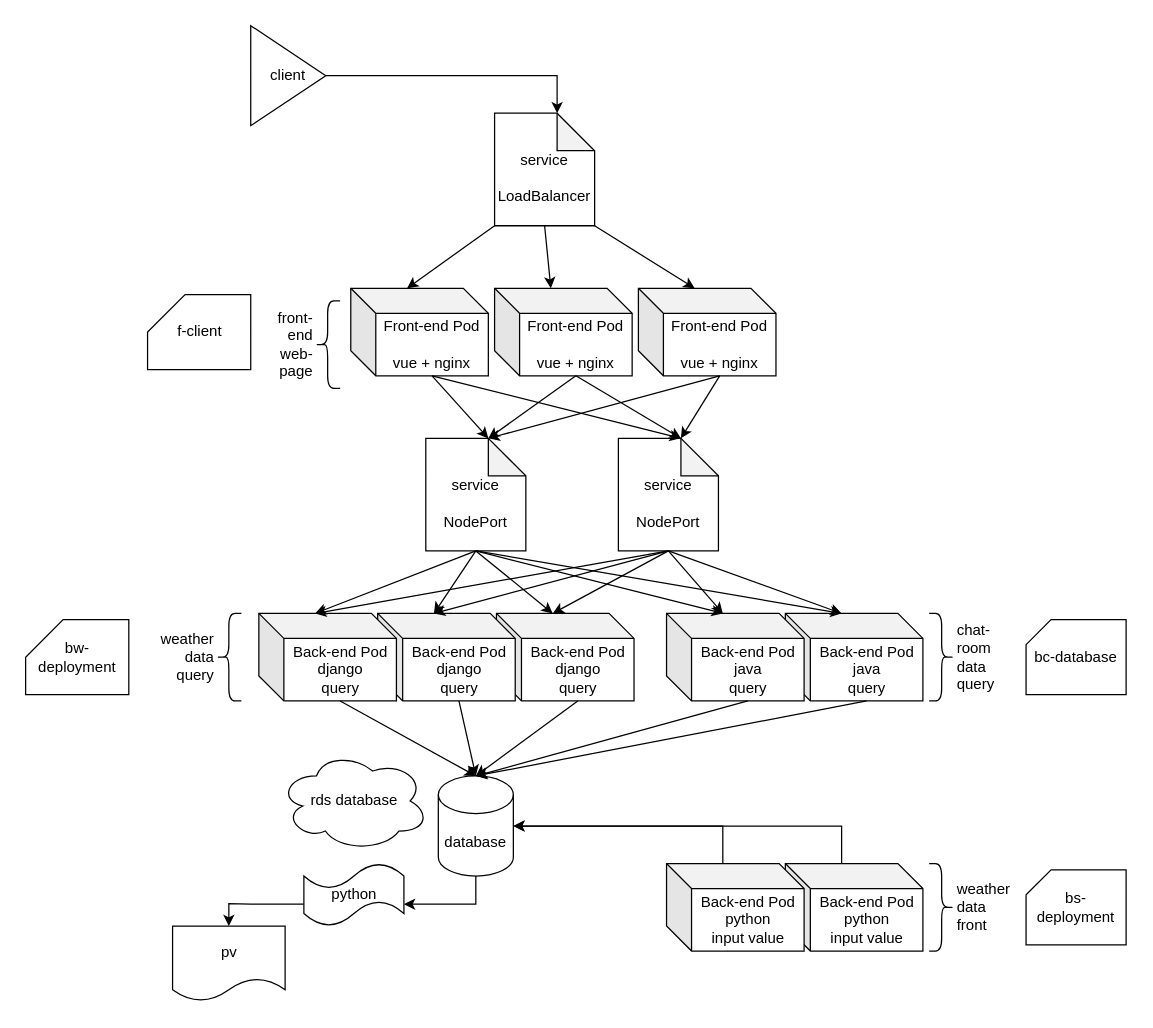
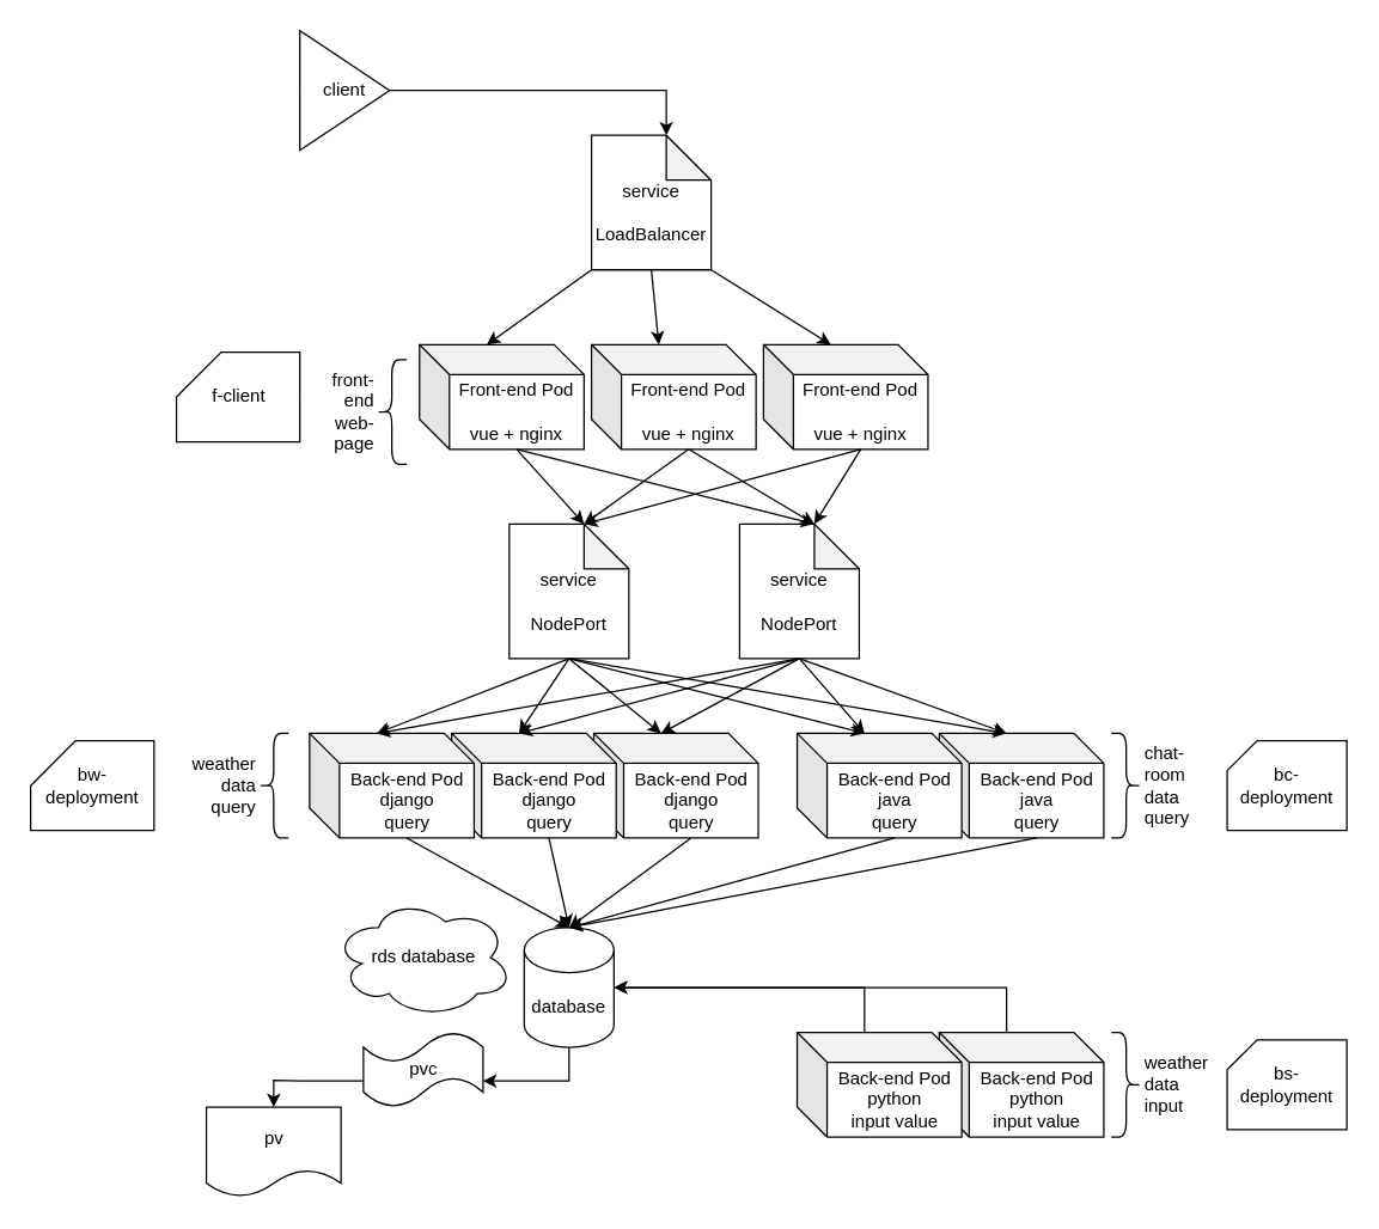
- <mxCell id="38" value="bc-database" style="shape=card;whiteSpace=wrap;html=1;size=20;" vertex="1" parent="1"><mxGeometry x="820" y="495" width="80" height="60" as="geometry" /></mxCell>
+ <mxCell id="38" value="bc-deployment" style="shape=card;whiteSpace=wrap;html=1;size=20;" vertex="1" parent="1"><mxGeometry x="820" y="495" width="80" height="60" as="geometry" /></mxCell>
- <mxCell id="28" value="python" style="shape=tape;whiteSpace=wrap;html=1;" vertex="1" parent="1"><mxGeometry x="242.5" y="690" width="80" height="50" as="geometry" /></mxCell>
+ <mxCell id="28" value="pvc" style="shape=tape;whiteSpace=wrap;html=1;" vertex="1" parent="1"><mxGeometry x="242.5" y="690" width="80" height="50" as="geometry" /></mxCell>
- <mxCell id="56" value="weather data front" style="shape=curlyBracket;whiteSpace=wrap;html=1;rounded=1;flipH=1;labelPosition=right;verticalLabelPosition=middle;align=left;verticalAlign=middle;size=0.5;" vertex="1" parent="1"><mxGeometry x="742.5" y="690" width="20" height="70" as="geometry" /></mxCell>
+ <mxCell id="56" value="weather data input" style="shape=curlyBracket;whiteSpace=wrap;html=1;rounded=1;flipH=1;labelPosition=right;verticalLabelPosition=middle;align=left;verticalAlign=middle;size=0.5;" vertex="1" parent="1"><mxGeometry x="742.5" y="690" width="20" height="70" as="geometry" /></mxCell>
